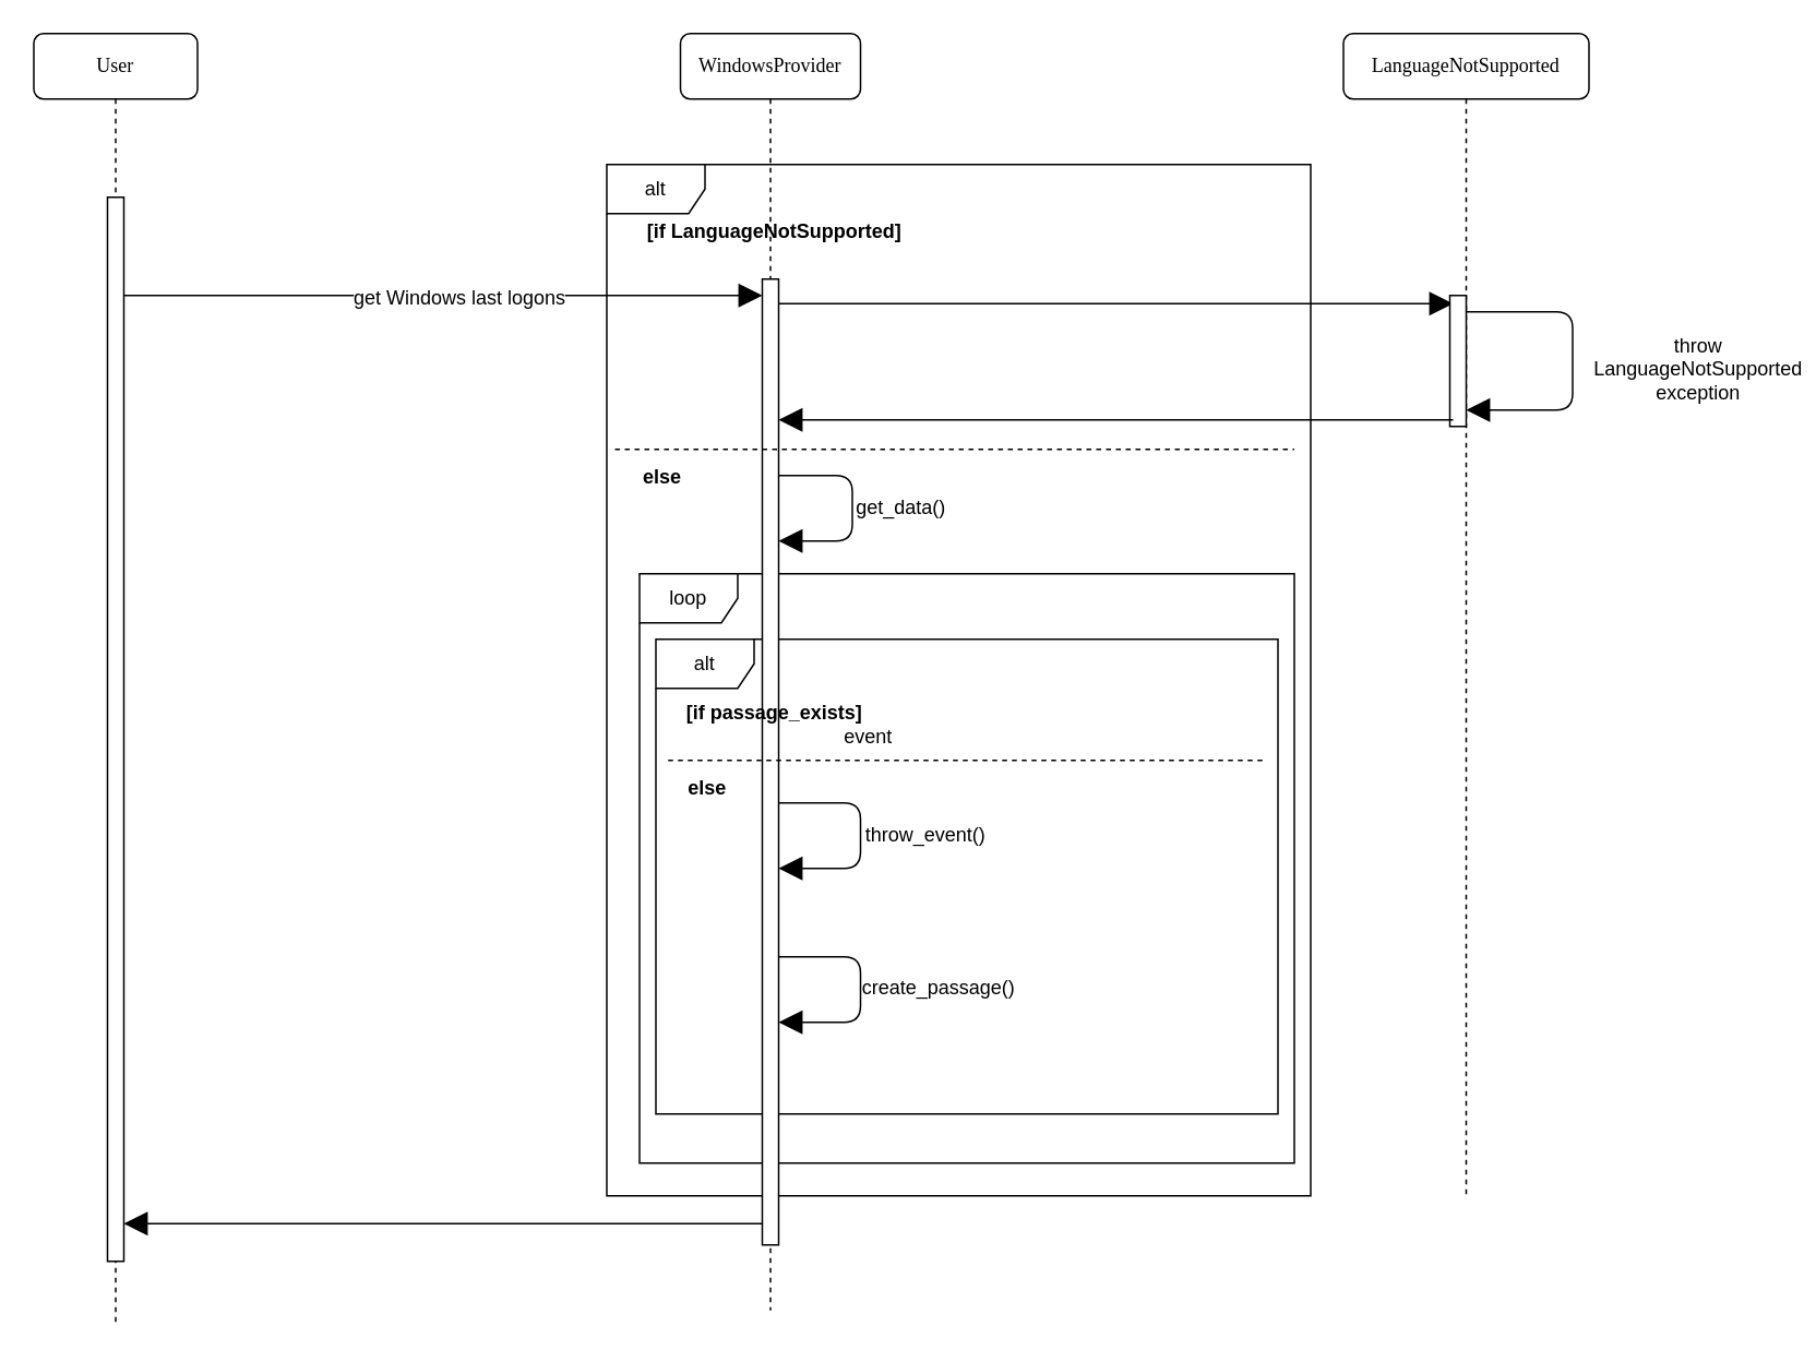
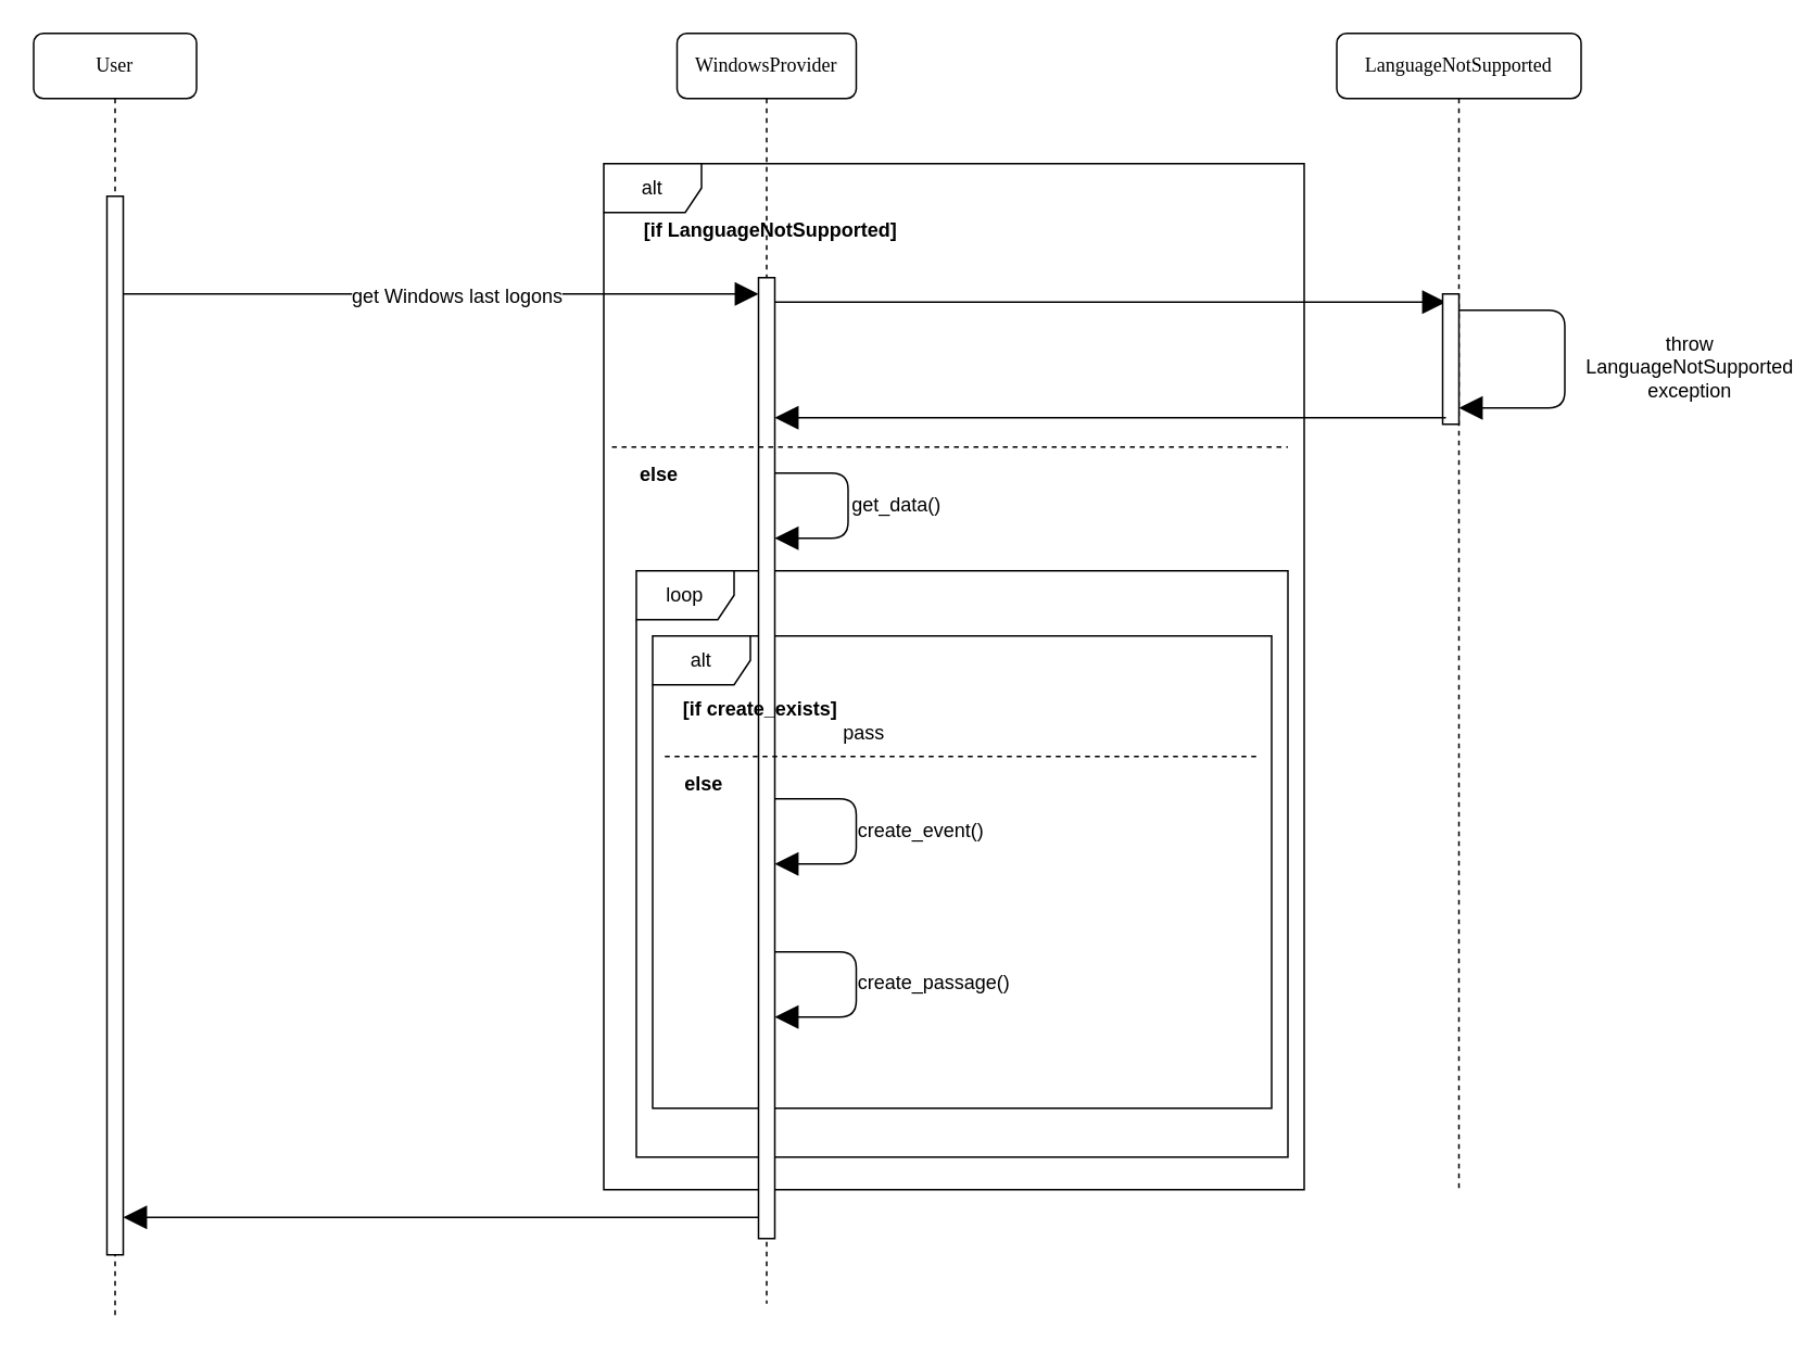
- <mxCell id="23" value="[if passage_exists]" style="text;align=left;fontStyle=1;verticalAlign=middle;spacingLeft=3;spacingRight=3;strokeColor=none;rotatable=0;points=[[0,0.5],[1,0.5]];portConstraint=eastwest;" vertex="1" parent="1"><mxGeometry x="414" y="424" width="165" height="20" as="geometry" /></mxCell>
+ <mxCell id="23" value="[if create_exists]" style="text;align=left;fontStyle=1;verticalAlign=middle;spacingLeft=3;spacingRight=3;strokeColor=none;rotatable=0;points=[[0,0.5],[1,0.5]];portConstraint=eastwest;" vertex="1" parent="1"><mxGeometry x="414" y="424" width="165" height="20" as="geometry" /></mxCell>
- <mxCell id="26" value="event" style="text;html=1;strokeColor=none;fillColor=none;align=center;verticalAlign=middle;whiteSpace=wrap;rounded=0;" vertex="1" parent="1"><mxGeometry x="480" y="440" width="100" height="20" as="geometry" /></mxCell>
+ <mxCell id="26" value="pass" style="text;html=1;strokeColor=none;fillColor=none;align=center;verticalAlign=middle;whiteSpace=wrap;rounded=0;" vertex="1" parent="1"><mxGeometry x="480" y="440" width="100" height="20" as="geometry" /></mxCell>
- <mxCell id="27" value="throw_event()" style="text;html=1;strokeColor=none;fillColor=none;align=center;verticalAlign=middle;whiteSpace=wrap;rounded=0;" vertex="1" parent="1"><mxGeometry x="515" y="500" width="100" height="20" as="geometry" /></mxCell>
+ <mxCell id="27" value="create_event()" style="text;html=1;strokeColor=none;fillColor=none;align=center;verticalAlign=middle;whiteSpace=wrap;rounded=0;" vertex="1" parent="1"><mxGeometry x="515" y="500" width="100" height="20" as="geometry" /></mxCell>
